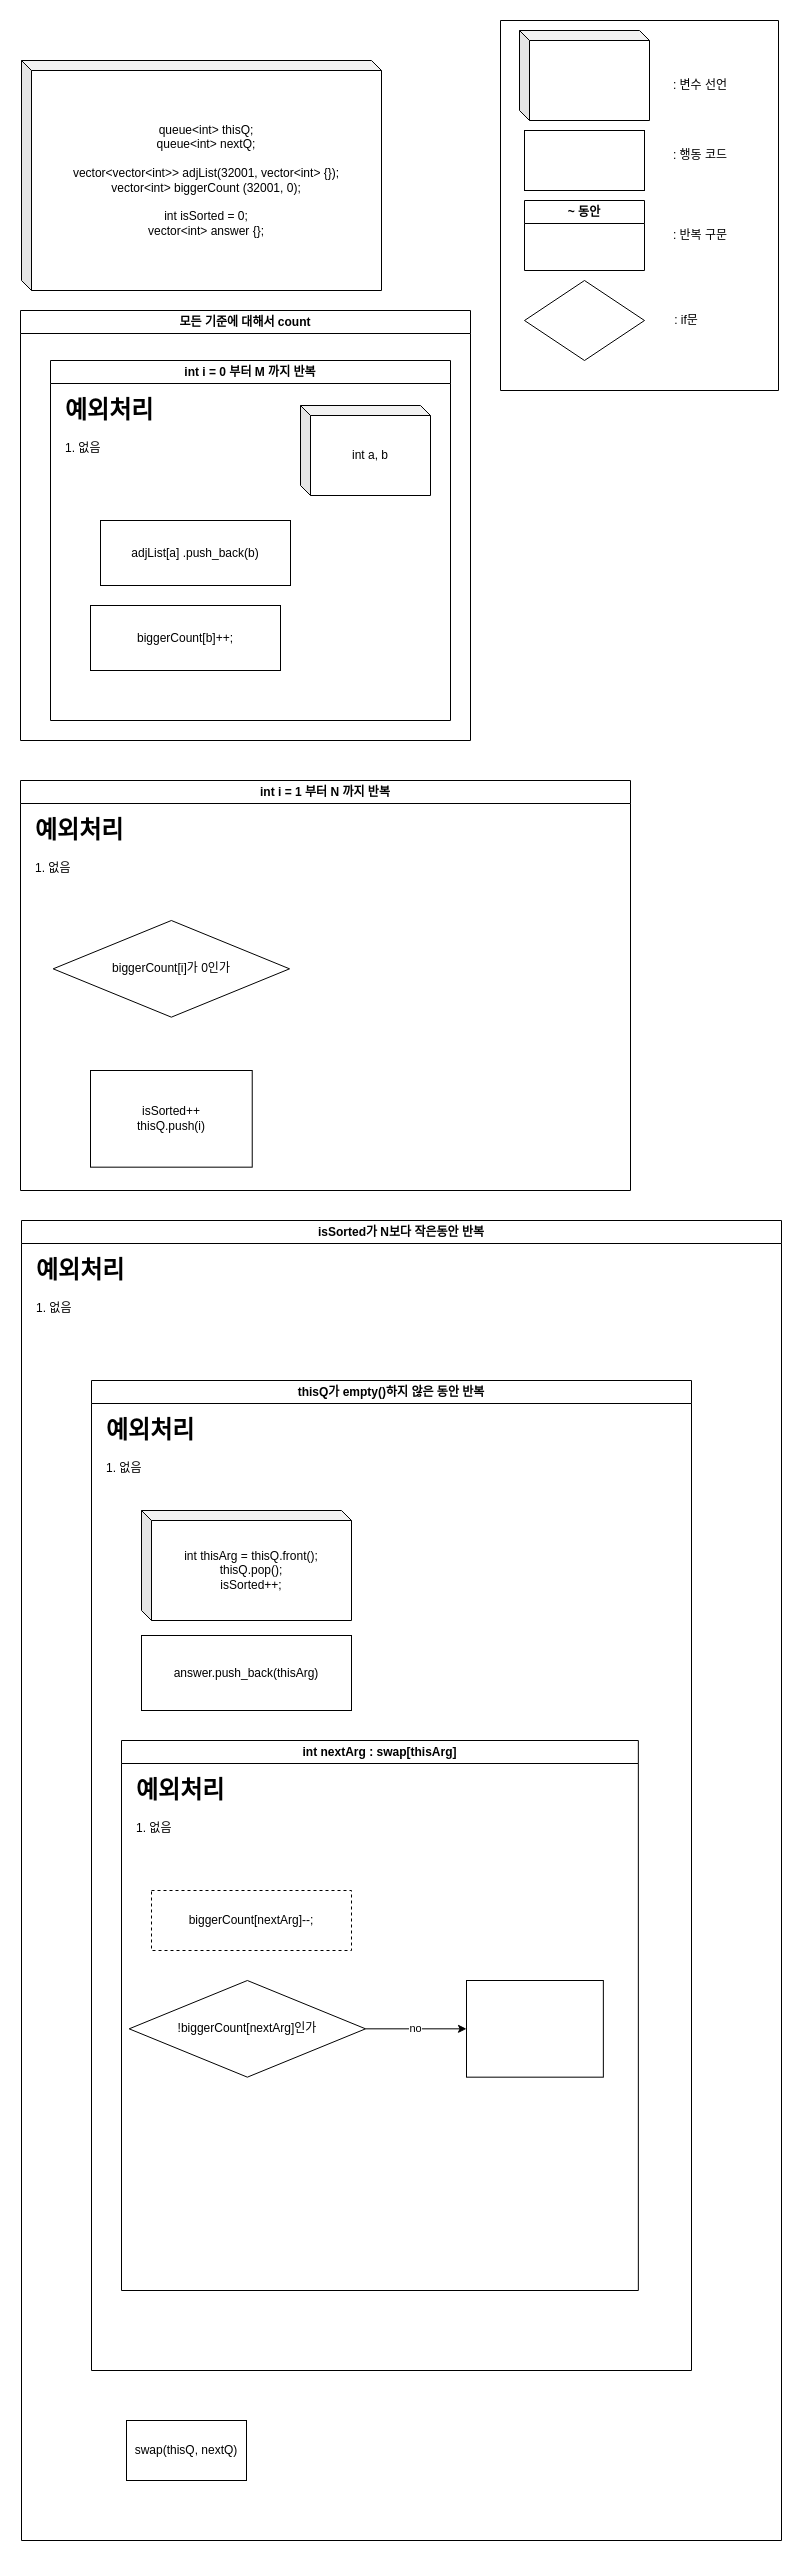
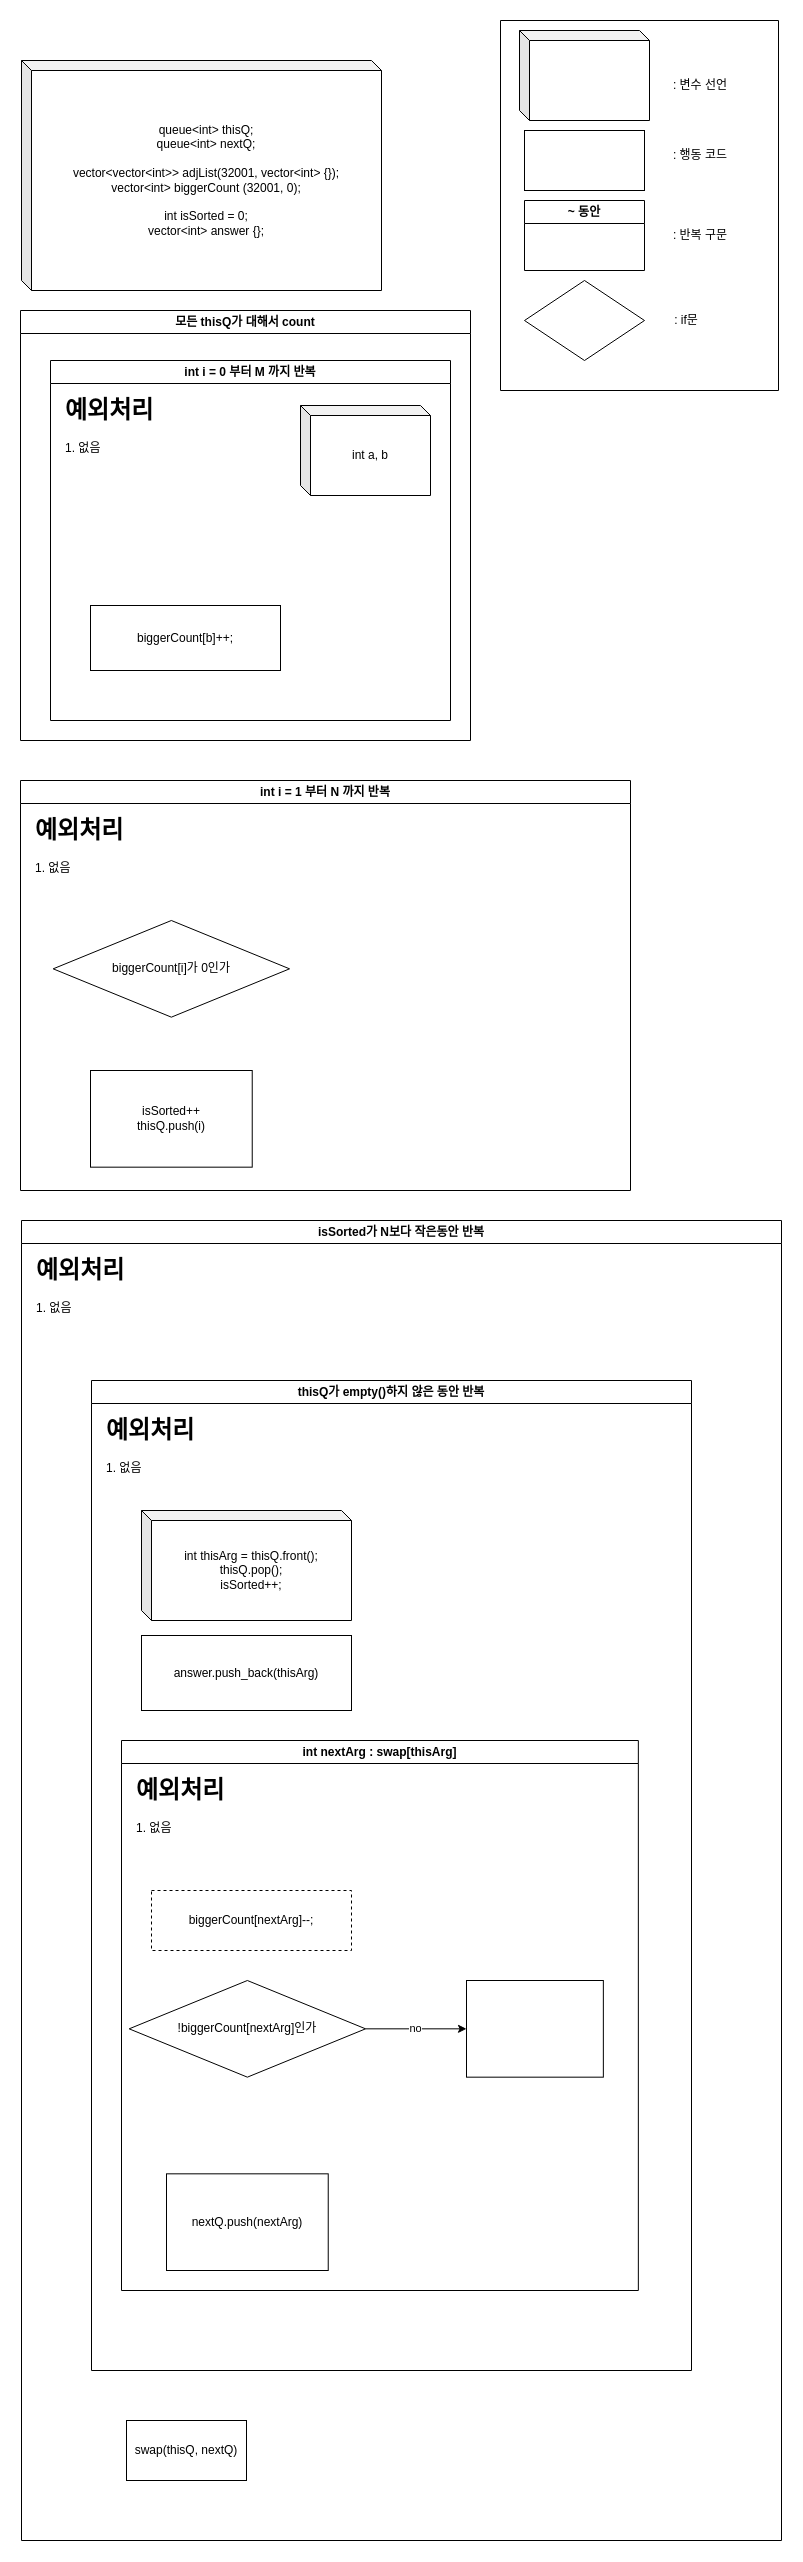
- <mxCell id="12" value="모든 기준에 대해서 count" style="swimlane;whiteSpace=wrap;html=1;" vertex="1" parent="1"><mxGeometry x="20" y="310" width="450" height="430" as="geometry" /></mxCell>
+ <mxCell id="12" value="모든 thisQ가 대해서 count" style="swimlane;whiteSpace=wrap;html=1;" vertex="1" parent="1"><mxGeometry x="20" y="310" width="450" height="430" as="geometry" /></mxCell>
- <mxCell id="15" value="adjList[a] .push_back(b)" style="rounded=0;whiteSpace=wrap;html=1;" vertex="1" parent="13"><mxGeometry x="50" y="160" width="190" height="65" as="geometry" /></mxCell>
+ <mxCell id="34" value="nextQ.push(nextArg)" style="whiteSpace=wrap;html=1;rounded=0;" vertex="1" parent="32"><mxGeometry y="193.333" width="161.729" height="96.667" as="geometry" /></mxCell>
